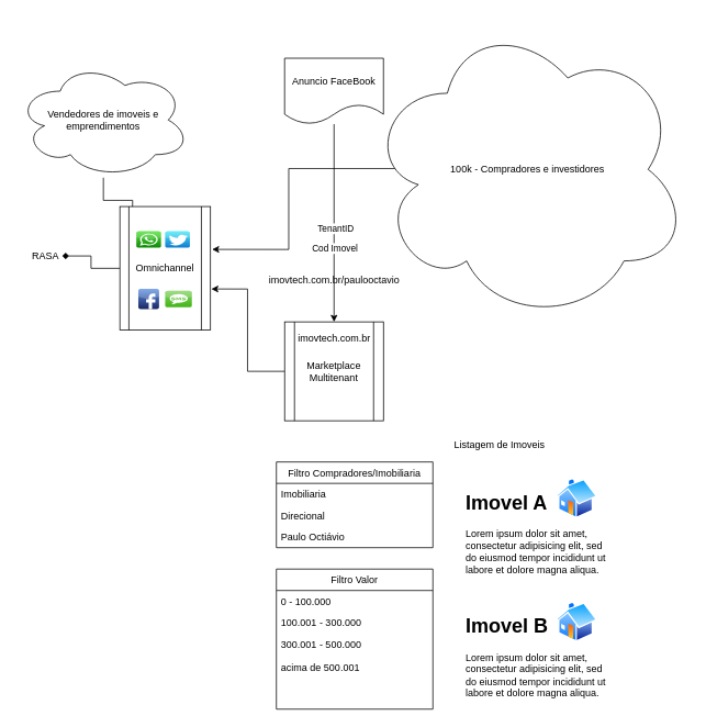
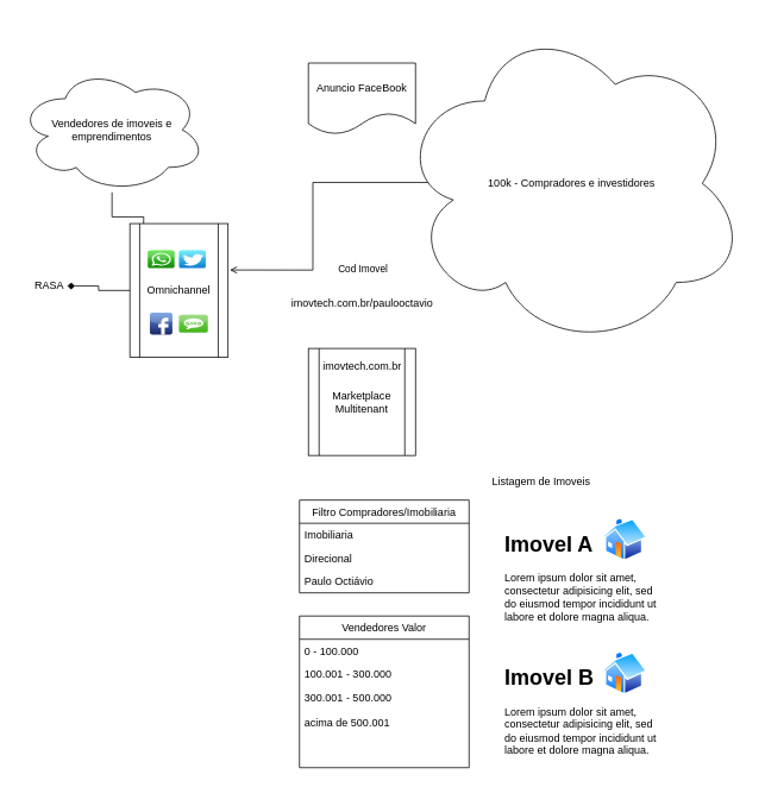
- <mxCell id="10" style="edgeStyle=orthogonalEdgeStyle;rounded=0;orthogonalLoop=1;jettySize=auto;html=1;" parent="1" source="12" target="7" edge="1"><mxGeometry relative="1" as="geometry" /></mxCell>
- <mxCell id="11" value="TenantID" style="edgeLabel;html=1;align=center;verticalAlign=middle;resizable=0;points=[];" parent="10" vertex="1" connectable="0"><mxGeometry x="0.05" y="1" relative="1" as="geometry"><mxPoint as="offset" /></mxGeometry></mxCell>
- <mxCell id="4" style="edgeStyle=orthogonalEdgeStyle;rounded=0;orthogonalLoop=1;jettySize=auto;html=1;entryX=1.018;entryY=0.347;entryDx=0;entryDy=0;entryPerimeter=0;exitX=0.092;exitY=0.497;exitDx=0;exitDy=0;exitPerimeter=0;" parent="1" source="5" target="9" edge="1"><mxGeometry relative="1" as="geometry" /></mxCell>
+ <mxCell id="4" style="edgeStyle=orthogonalEdgeStyle;rounded=0;orthogonalLoop=1;jettySize=auto;html=1;entryX=1.018;entryY=0.347;entryDx=0;entryDy=0;entryPerimeter=0;exitX=0.092;exitY=0.497;exitDx=0;exitDy=0;exitPerimeter=0;endArrow=open;" parent="1" source="5" target="9" edge="1"><mxGeometry relative="1" as="geometry" /></mxCell>
- <mxCell id="33" value="RASA" style="text;html=1;strokeColor=none;fillColor=none;align=center;verticalAlign=middle;whiteSpace=wrap;rounded=0;" parent="1" vertex="1"><mxGeometry x="35" y="300" width="40" height="20" as="geometry" /></mxCell>
+ <mxCell id="33" value="RASA" style="text;html=1;strokeColor=none;fillColor=none;align=center;verticalAlign=middle;whiteSpace=wrap;rounded=0;" parent="1" vertex="1"><mxGeometry x="35" y="310" width="40" height="20" as="geometry" /></mxCell>
- <mxCell id="6" style="edgeStyle=orthogonalEdgeStyle;rounded=0;orthogonalLoop=1;jettySize=auto;html=1;entryX=1.009;entryY=0.667;entryDx=0;entryDy=0;entryPerimeter=0;" parent="1" source="7" target="9" edge="1"><mxGeometry relative="1" as="geometry" /></mxCell>
- <mxCell id="19" value="Filtro Valor" style="swimlane;fontStyle=0;childLayout=stackLayout;horizontal=1;startSize=26;horizontalStack=0;resizeParent=1;resizeParentMax=0;resizeLast=0;collapsible=1;marginBottom=0;" parent="1" vertex="1"><mxGeometry x="335" y="690" width="190" height="170" as="geometry" /></mxCell>
+ <mxCell id="19" value="Vendedores Valor" style="swimlane;fontStyle=0;childLayout=stackLayout;horizontal=1;startSize=26;horizontalStack=0;resizeParent=1;resizeParentMax=0;resizeLast=0;collapsible=1;marginBottom=0;" parent="1" vertex="1"><mxGeometry x="335" y="690" width="190" height="170" as="geometry" /></mxCell>
